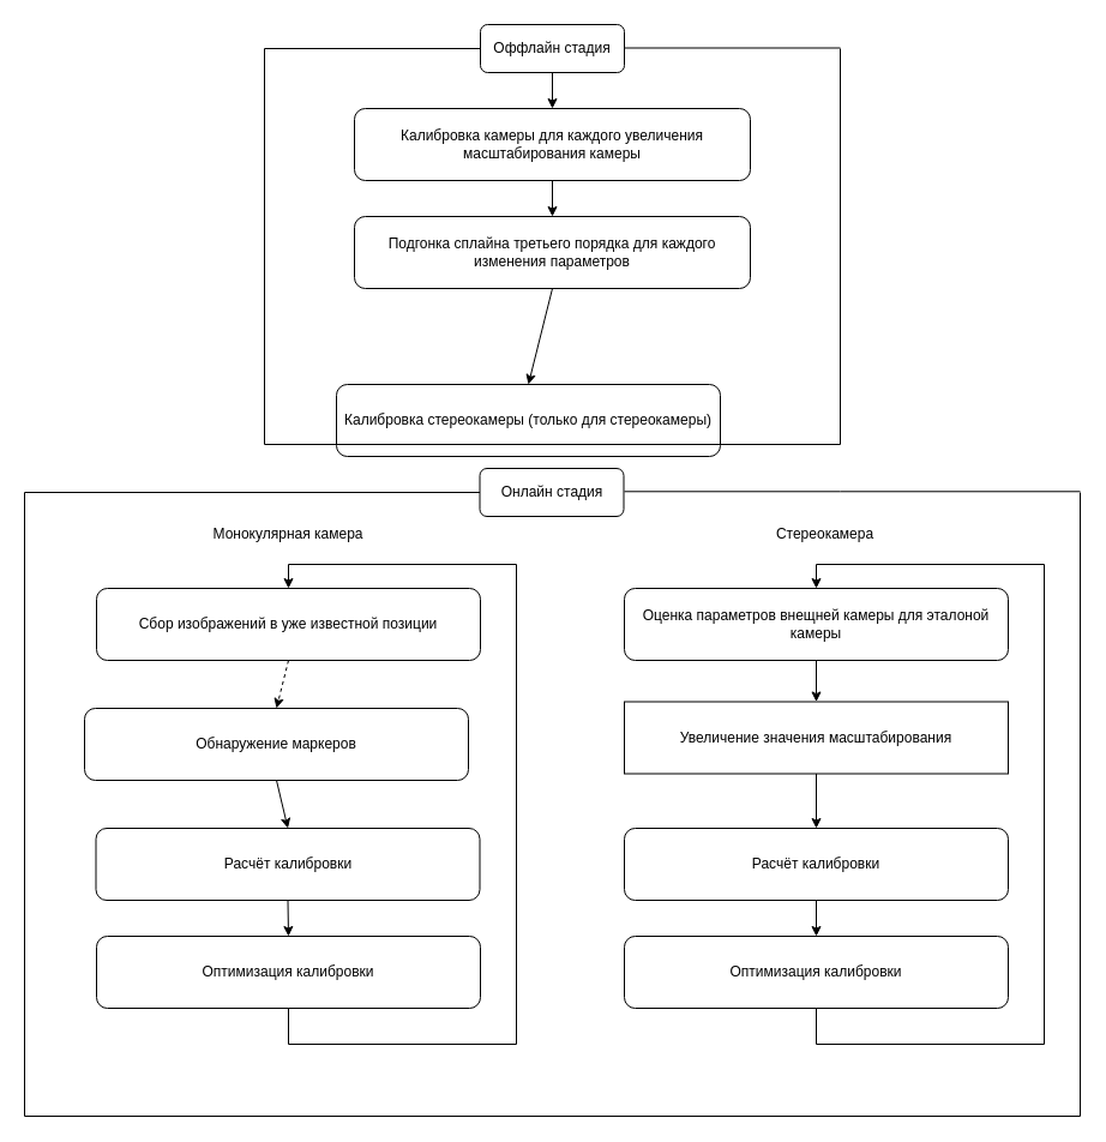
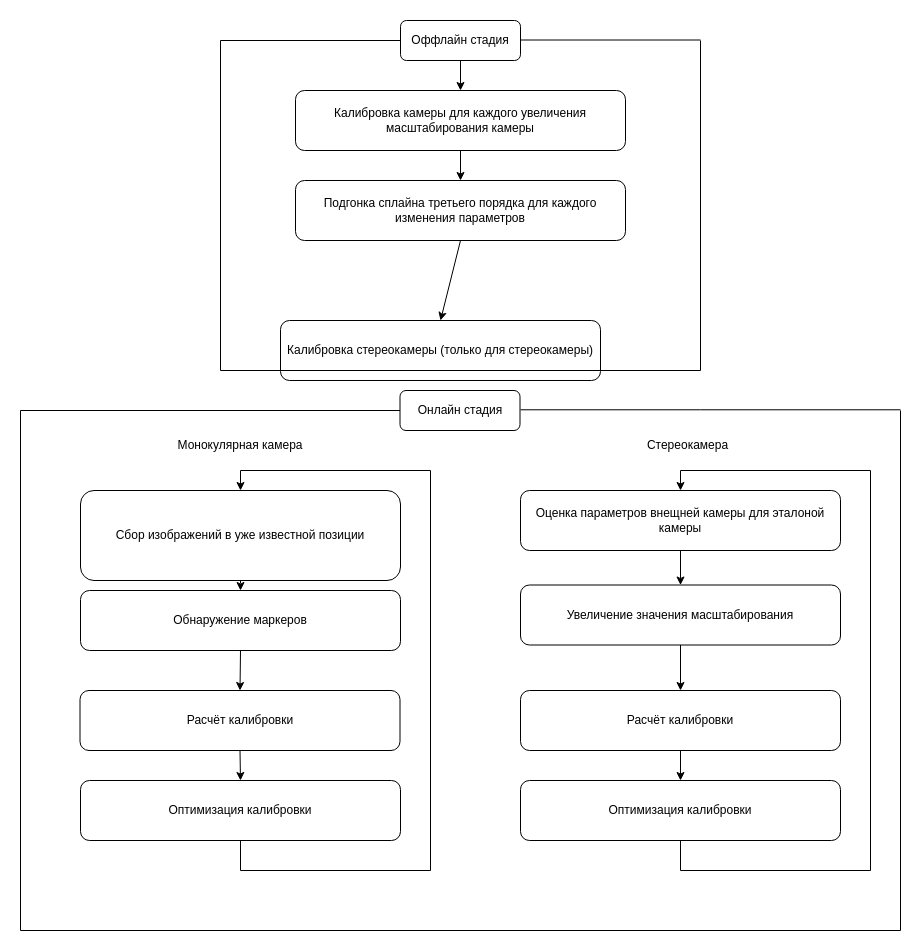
- <mxCell id="16" value="Сбор изображений в уже известной позиции" style="rounded=1;whiteSpace=wrap;html=1;" vertex="1" parent="1"><mxGeometry x="80" y="490" width="320" height="60" as="geometry" /></mxCell>
+ <mxCell id="16" value="Сбор изображений в уже известной позиции" style="rounded=1;whiteSpace=wrap;html=1;" vertex="1" parent="1"><mxGeometry x="80" y="490" width="320" height="90" as="geometry" /></mxCell>
- <mxCell id="21" value="Увеличение значения масштабирования" style="whiteSpace=wrap;html=1;rounded=0;" vertex="1" parent="1"><mxGeometry x="520" y="584.5" width="320" height="60" as="geometry" /></mxCell>
+ <mxCell id="21" value="Увеличение значения масштабирования" style="rounded=1;whiteSpace=wrap;html=1;" vertex="1" parent="1"><mxGeometry x="520" y="584.5" width="320" height="60" as="geometry" /></mxCell>
- <mxCell id="17" value="Обнаружение маркеров" style="rounded=1;whiteSpace=wrap;html=1;" vertex="1" parent="1"><mxGeometry x="70" y="590" width="320" height="60" as="geometry" /></mxCell>
+ <mxCell id="17" value="Обнаружение маркеров" style="rounded=1;whiteSpace=wrap;html=1;" vertex="1" parent="1"><mxGeometry x="80" y="590" width="320" height="60" as="geometry" /></mxCell>
